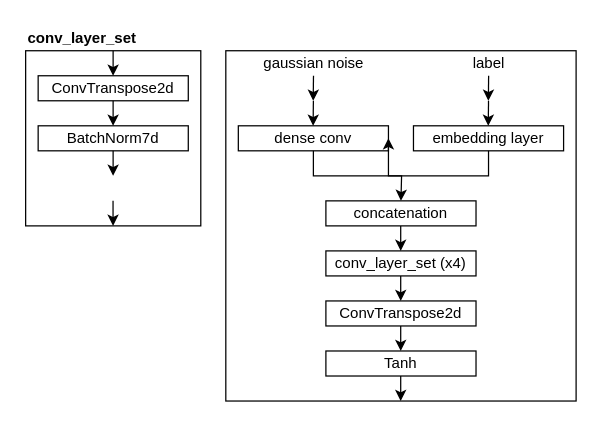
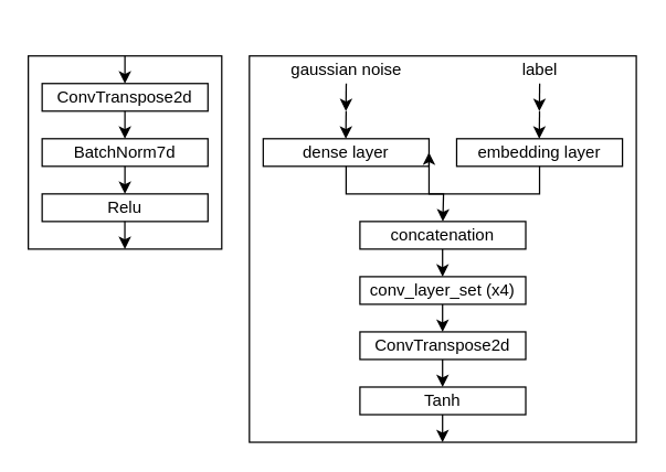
- <mxCell id="27" value="&lt;b&gt;conv_layer_set&lt;/b&gt;" style="text;html=1;strokeColor=none;fillColor=none;align=left;verticalAlign=middle;whiteSpace=wrap;rounded=0;" vertex="1" parent="21"><mxGeometry width="90" height="20" as="geometry" /></mxCell>
- <mxCell id="6" value="dense conv" style="rounded=0;whiteSpace=wrap;html=1;fillColor=none;" vertex="1" parent="1"><mxGeometry x="190" y="100" width="120" height="20" as="geometry" /></mxCell>
+ <mxCell id="6" value="dense layer" style="rounded=0;whiteSpace=wrap;html=1;fillColor=none;" vertex="1" parent="1"><mxGeometry x="190" y="100" width="120" height="20" as="geometry" /></mxCell>
+ <mxCell id="28" value="Relu" style="rounded=0;whiteSpace=wrap;html=1;fillColor=none;" vertex="1" parent="21"><mxGeometry x="10" y="120" width="120" height="20" as="geometry" /></mxCell>
